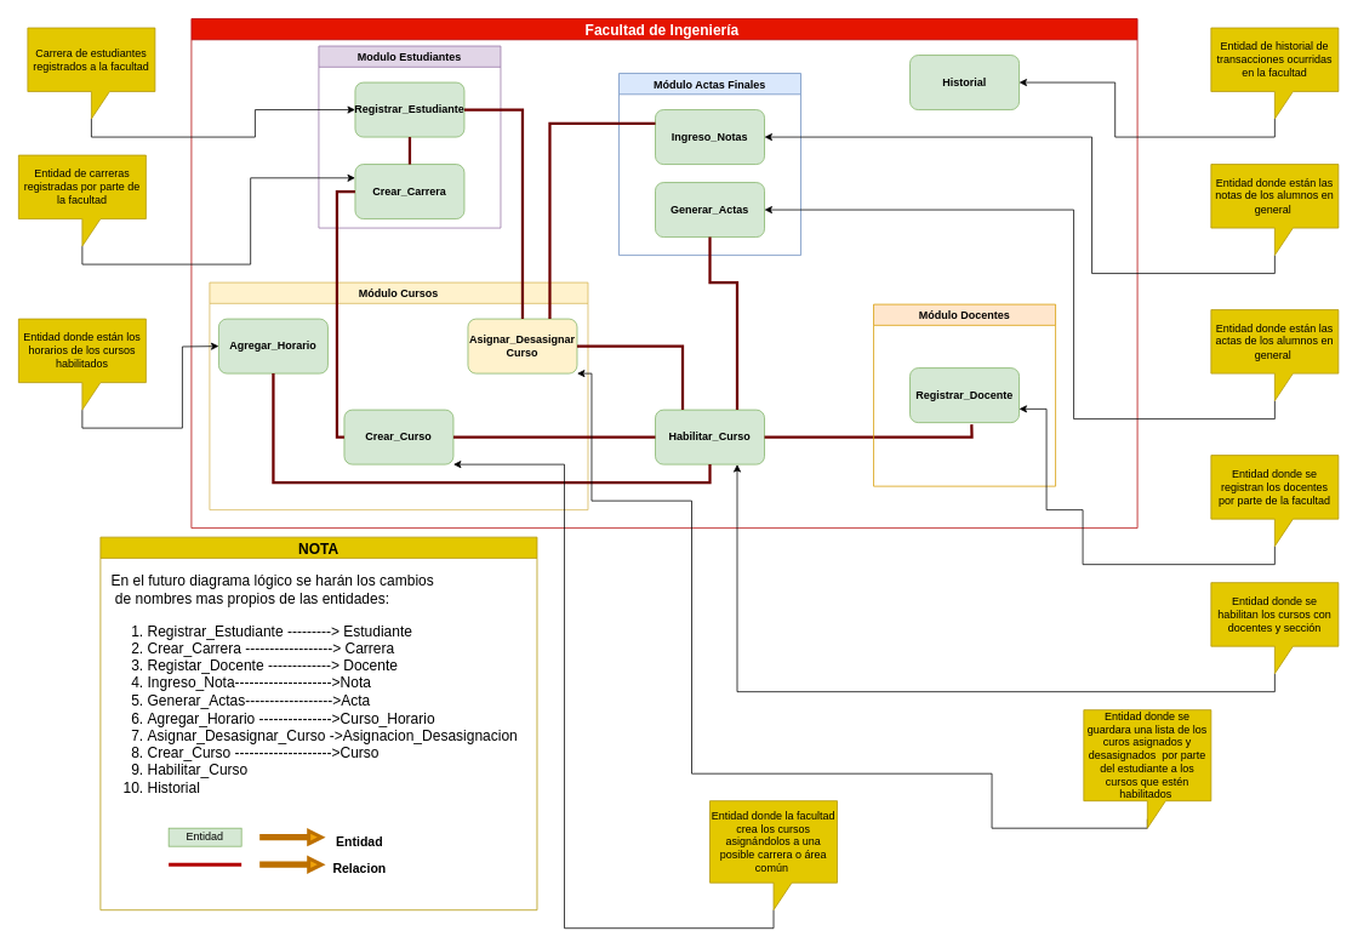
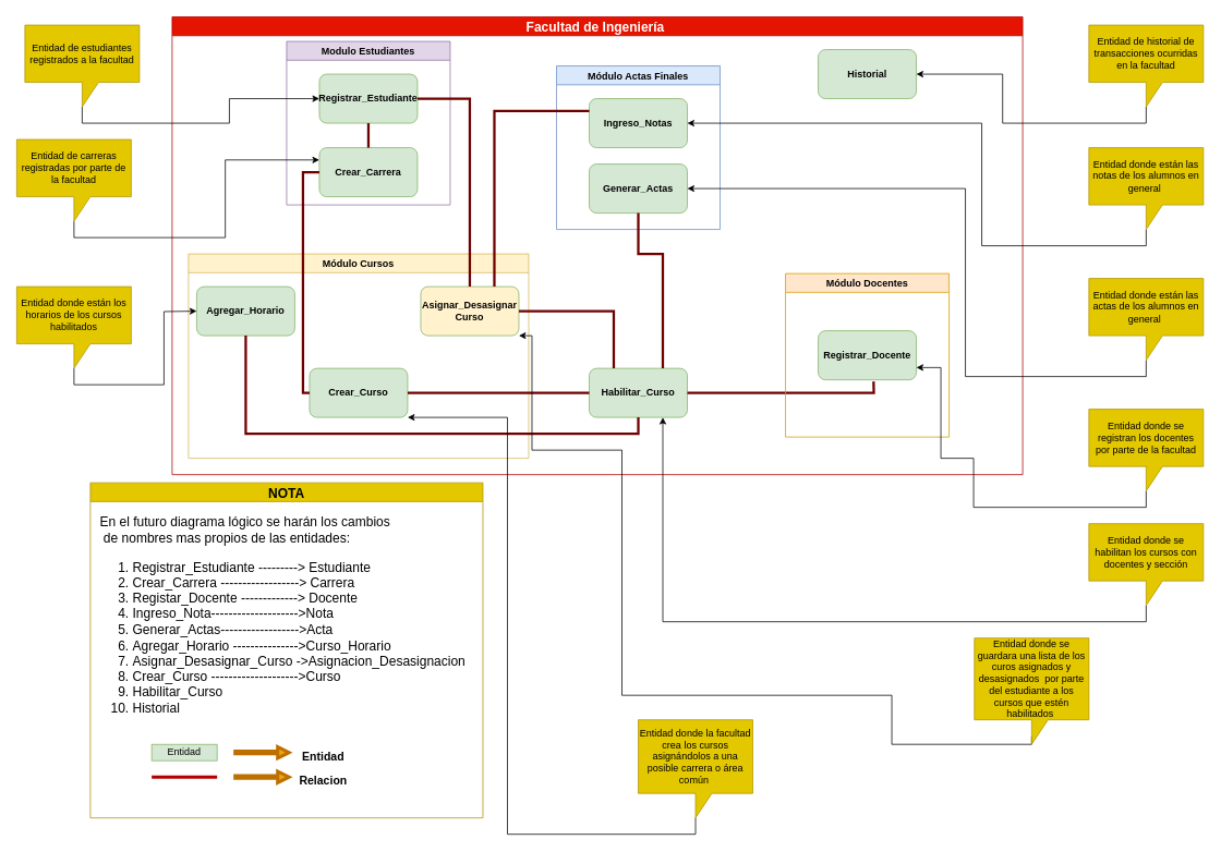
- <mxCell id="33" value="&lt;font style=&quot;vertical-align: inherit;&quot;&gt;&lt;font style=&quot;vertical-align: inherit;&quot;&gt;Carrera de estudiantes registrados a la facultad&lt;/font&gt;&lt;/font&gt;" style="shape=callout;whiteSpace=wrap;html=1;perimeter=calloutPerimeter;fillColor=#e3c800;strokeColor=#B09500;fontColor=#000000;" parent="1" vertex="1"><mxGeometry x="30" y="30" width="140" height="100" as="geometry" /></mxCell>
+ <mxCell id="33" value="&lt;font style=&quot;vertical-align: inherit;&quot;&gt;&lt;font style=&quot;vertical-align: inherit;&quot;&gt;Entidad de estudiantes registrados a la facultad&lt;/font&gt;&lt;/font&gt;" style="shape=callout;whiteSpace=wrap;html=1;perimeter=calloutPerimeter;fillColor=#e3c800;strokeColor=#B09500;fontColor=#000000;" parent="1" vertex="1"><mxGeometry x="30" y="30" width="140" height="100" as="geometry" /></mxCell>
